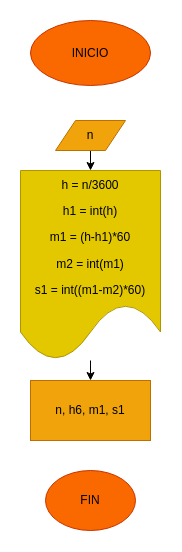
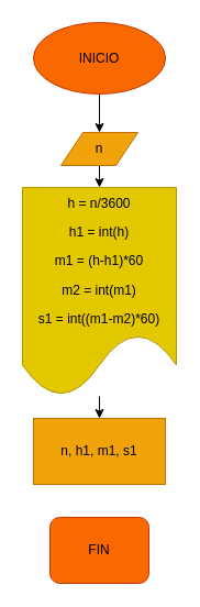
+ <mxCell id="2" style="edgeStyle=none;html=1;exitX=0.5;exitY=1;exitDx=0;exitDy=0;entryX=0.5;entryY=0;entryDx=0;entryDy=0;" edge="1" parent="1" source="3" target="5"><mxGeometry relative="1" as="geometry" /></mxCell>
- <mxCell id="8" value="&lt;span class=&quot;selectable-text copyable-text&quot;&gt;n, h6, m1, s1&lt;/span&gt;" style="rounded=0;whiteSpace=wrap;html=1;fillColor=#f0a30a;fontColor=#000000;strokeColor=#BD7000;" vertex="1" parent="1"><mxGeometry x="30" y="380" width="120" height="60" as="geometry" /></mxCell>
+ <mxCell id="8" value="&lt;span class=&quot;selectable-text copyable-text&quot;&gt;n, h1, m1, s1&lt;/span&gt;" style="rounded=0;whiteSpace=wrap;html=1;fillColor=#f0a30a;fontColor=#000000;strokeColor=#BD7000;" vertex="1" parent="1"><mxGeometry x="30" y="380" width="120" height="60" as="geometry" /></mxCell>
- <mxCell id="9" value="FIN" style="ellipse;whiteSpace=wrap;html=1;fillColor=#fa6800;fontColor=#000000;strokeColor=#C73500;" vertex="1" parent="1"><mxGeometry x="45" y="470" width="90" height="60" as="geometry" /></mxCell>
+ <mxCell id="9" value="FIN" style="whiteSpace=wrap;html=1;fillColor=#fa6800;fontColor=#000000;strokeColor=#C73500;rounded=1;" vertex="1" parent="1"><mxGeometry x="45" y="470" width="90" height="60" as="geometry" /></mxCell>
